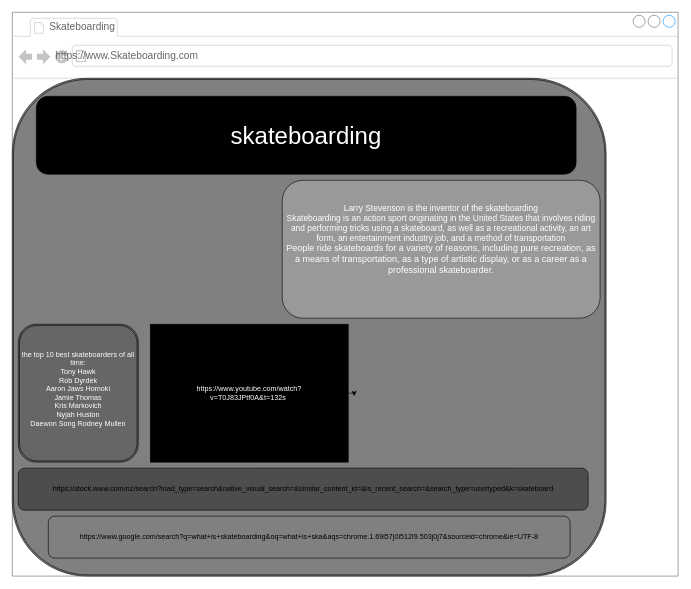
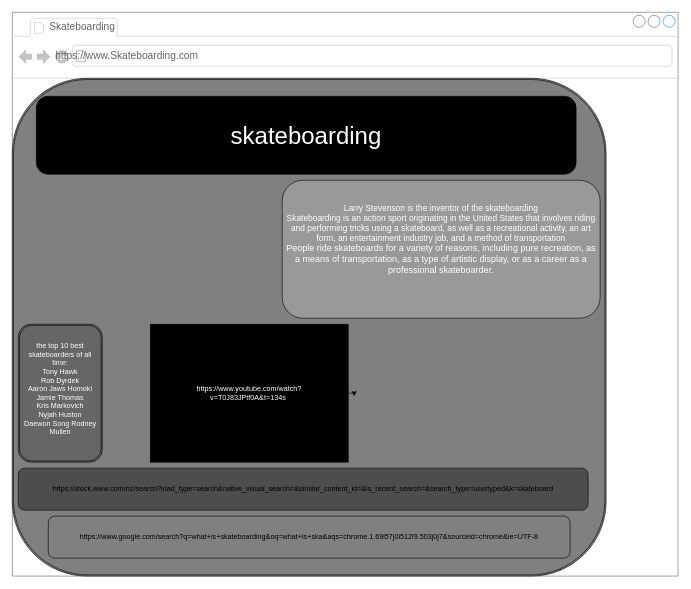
- <mxCell id="8" value="&lt;font color=&quot;#ffffff&quot;&gt;the top 10 best skateboarders of all time:&lt;br&gt;Tony Hawk&lt;br&gt;Rob Dyrdek&lt;br&gt;Aaron Jaws Homoki&lt;br&gt;Jamie Thomas&lt;br&gt;Kris Markovich&lt;br&gt;Nyjah Huston&lt;br&gt;Daewon Song Rodney Mullen&lt;br&gt;&lt;br&gt;&lt;/font&gt;" style="shape=ext;double=1;rounded=1;whiteSpace=wrap;html=1;fillColor=#666666;" parent="2" vertex="1"><mxGeometry x="10" y="520" width="200" height="230" as="geometry" /></mxCell>
+ <mxCell id="8" value="&lt;font color=&quot;#ffffff&quot;&gt;the top 10 best skateboarders of all time:&lt;br&gt;Tony Hawk&lt;br&gt;Rob Dyrdek&lt;br&gt;Aaron Jaws Homoki&lt;br&gt;Jamie Thomas&lt;br&gt;Kris Markovich&lt;br&gt;Nyjah Huston&lt;br&gt;Daewon Song Rodney Mullen&lt;br&gt;&lt;br&gt;&lt;/font&gt;" style="shape=ext;double=1;rounded=1;whiteSpace=wrap;html=1;fillColor=#666666;" parent="2" vertex="1"><mxGeometry x="10" y="520" width="140" height="230" as="geometry" /></mxCell>
- <mxCell id="14" value="&lt;font color=&quot;#ffffff&quot;&gt;https://www.youtube.com/watch?v=T0J83JPtf0A&amp;amp;t=132s&amp;nbsp;&lt;/font&gt;" style="shape=process;whiteSpace=wrap;html=1;backgroundOutline=1;fillColor=#000000;" parent="2" vertex="1"><mxGeometry x="230" y="520" width="330" height="230" as="geometry" /></mxCell>
+ <mxCell id="14" value="&lt;font color=&quot;#ffffff&quot;&gt;https://www.youtube.com/watch?v=T0J83JPtf0A&amp;amp;t=134s&amp;nbsp;&lt;/font&gt;" style="shape=process;whiteSpace=wrap;html=1;backgroundOutline=1;fillColor=#000000;" parent="2" vertex="1"><mxGeometry x="230" y="520" width="330" height="230" as="geometry" /></mxCell>
